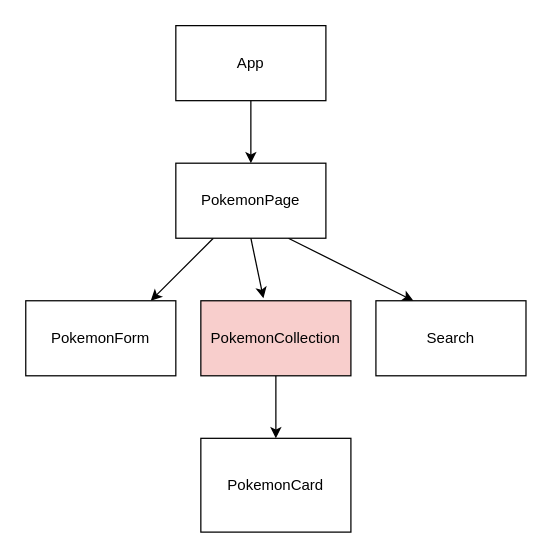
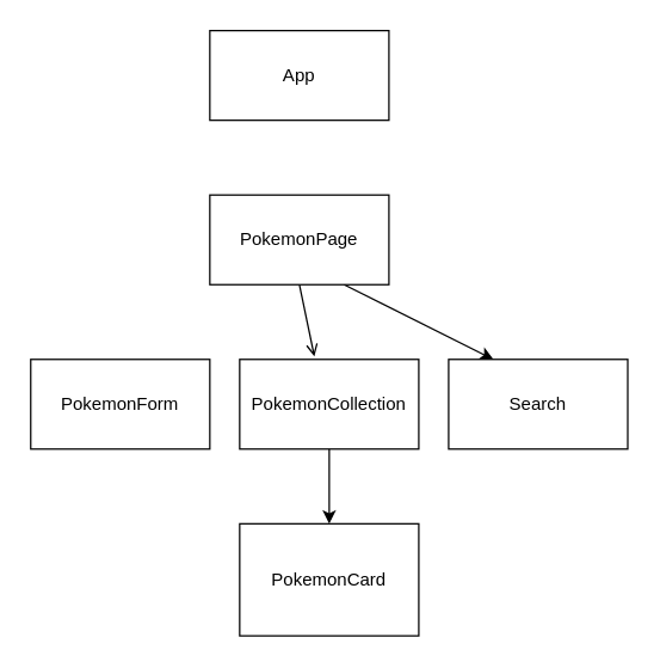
- <mxCell id="2" style="edgeStyle=none;html=1;exitX=0.5;exitY=1;exitDx=0;exitDy=0;entryX=0.5;entryY=0;entryDx=0;entryDy=0;" edge="1" parent="1" source="3" target="7"><mxGeometry relative="1" as="geometry" /></mxCell>
- <mxCell id="5" style="edgeStyle=none;html=1;exitX=0.25;exitY=1;exitDx=0;exitDy=0;entryX=0.833;entryY=0;entryDx=0;entryDy=0;entryPerimeter=0;" edge="1" parent="1" source="7" target="8"><mxGeometry relative="1" as="geometry" /></mxCell>
- <mxCell id="4" style="edgeStyle=none;html=1;exitX=0.5;exitY=1;exitDx=0;exitDy=0;entryX=0.417;entryY=-0.033;entryDx=0;entryDy=0;entryPerimeter=0;" edge="1" parent="1" source="7" target="10"><mxGeometry relative="1" as="geometry" /></mxCell>
+ <mxCell id="4" style="edgeStyle=none;html=1;exitX=0.5;exitY=1;exitDx=0;exitDy=0;entryX=0.417;entryY=-0.033;entryDx=0;entryDy=0;entryPerimeter=0;endArrow=open;" edge="1" parent="1" source="7" target="10"><mxGeometry relative="1" as="geometry" /></mxCell>
- <mxCell id="10" value="PokemonCollection" style="rounded=0;whiteSpace=wrap;html=1;fillColor=#f8cecc;" vertex="1" parent="1"><mxGeometry x="160" y="240" width="120" height="60" as="geometry" /></mxCell>
+ <mxCell id="10" value="PokemonCollection" style="rounded=0;whiteSpace=wrap;html=1;" vertex="1" parent="1"><mxGeometry x="160" y="240" width="120" height="60" as="geometry" /></mxCell>
